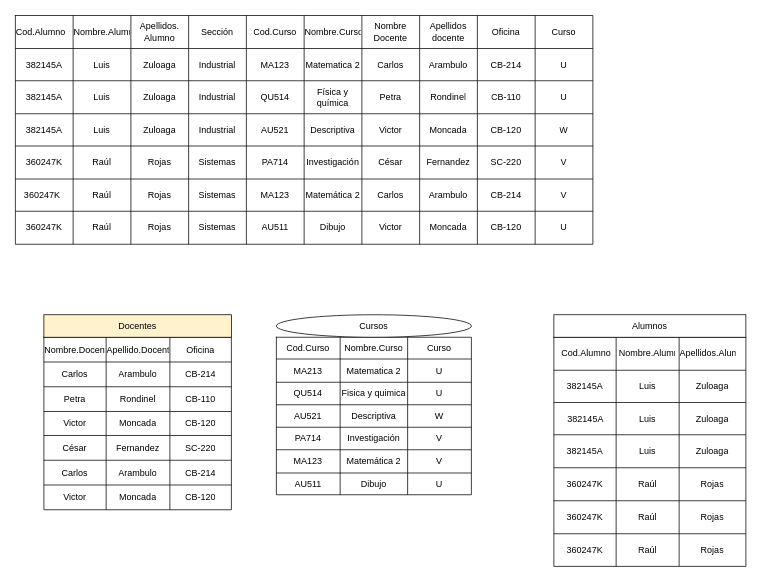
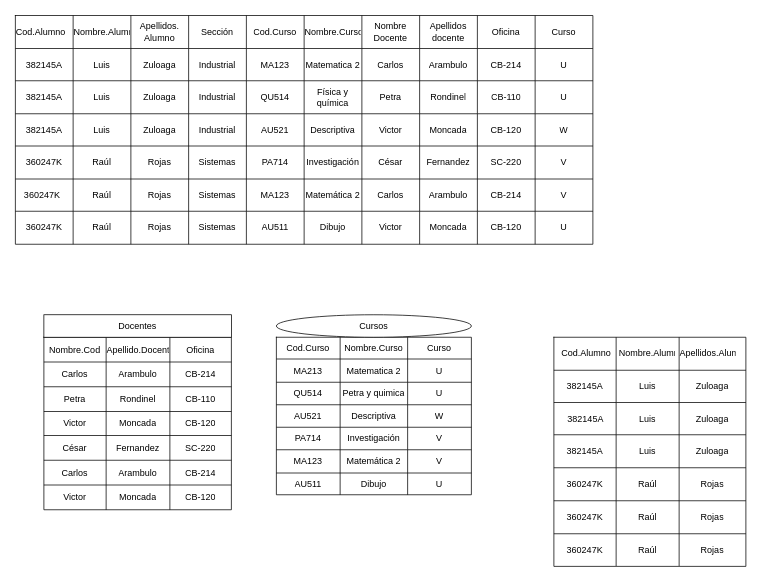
- <mxCell id="172" value="Docentes" style="whiteSpace=wrap;html=1;fillColor=#fff2cc;" vertex="1" parent="1"><mxGeometry x="58" y="419" width="250" height="30" as="geometry" /></mxCell>
+ <mxCell id="172" value="Docentes" style="whiteSpace=wrap;html=1;" vertex="1" parent="1"><mxGeometry x="58" y="419" width="250" height="30" as="geometry" /></mxCell>
- <mxCell id="173" value="Alumnos" style="whiteSpace=wrap;html=1;" vertex="1" parent="1"><mxGeometry x="738" y="419" width="256" height="30" as="geometry" /></mxCell>
- <mxCell id="145" value="Nombre.Docente" style="shape=partialRectangle;html=1;whiteSpace=wrap;connectable=0;strokeColor=inherit;overflow=hidden;fillColor=none;top=0;left=0;bottom=0;right=0;pointerEvents=1;" vertex="1" parent="144"><mxGeometry width="83" height="33" as="geometry"><mxRectangle width="83" height="33" as="alternateBounds" /></mxGeometry></mxCell>
+ <mxCell id="145" value="Nombre.Cod" style="shape=partialRectangle;html=1;whiteSpace=wrap;connectable=0;strokeColor=inherit;overflow=hidden;fillColor=none;top=0;left=0;bottom=0;right=0;pointerEvents=1;" vertex="1" parent="144"><mxGeometry width="83" height="33" as="geometry"><mxRectangle width="83" height="33" as="alternateBounds" /></mxGeometry></mxCell>
- <mxCell id="124" value="Fisica y quimica" style="shape=partialRectangle;html=1;whiteSpace=wrap;connectable=0;strokeColor=inherit;overflow=hidden;fillColor=none;top=0;left=0;bottom=0;right=0;pointerEvents=1;" vertex="1" parent="122"><mxGeometry x="85" width="90" height="30" as="geometry"><mxRectangle width="90" height="30" as="alternateBounds" /></mxGeometry></mxCell>
+ <mxCell id="124" value="Petra y quimica" style="shape=partialRectangle;html=1;whiteSpace=wrap;connectable=0;strokeColor=inherit;overflow=hidden;fillColor=none;top=0;left=0;bottom=0;right=0;pointerEvents=1;" vertex="1" parent="122"><mxGeometry x="85" width="90" height="30" as="geometry"><mxRectangle width="90" height="30" as="alternateBounds" /></mxGeometry></mxCell>
